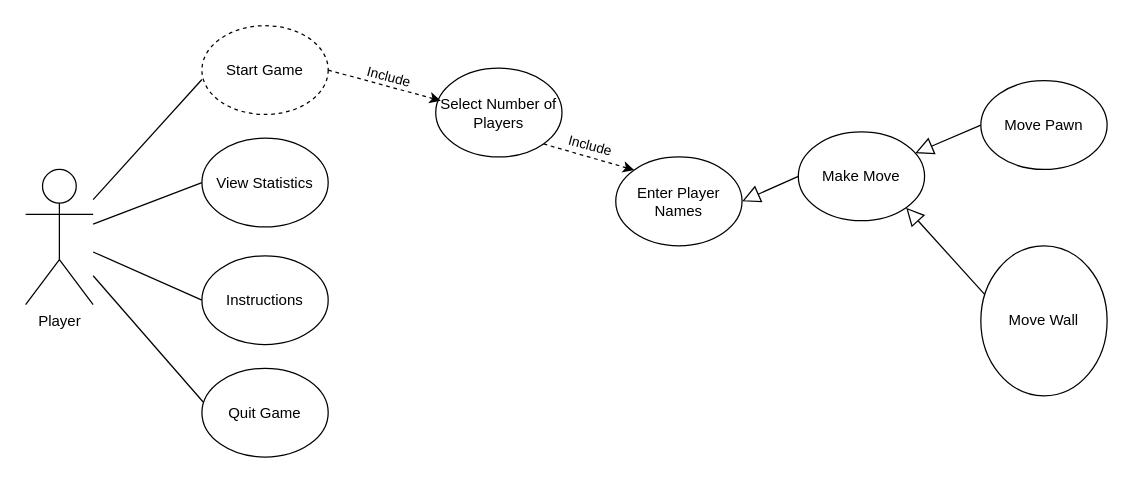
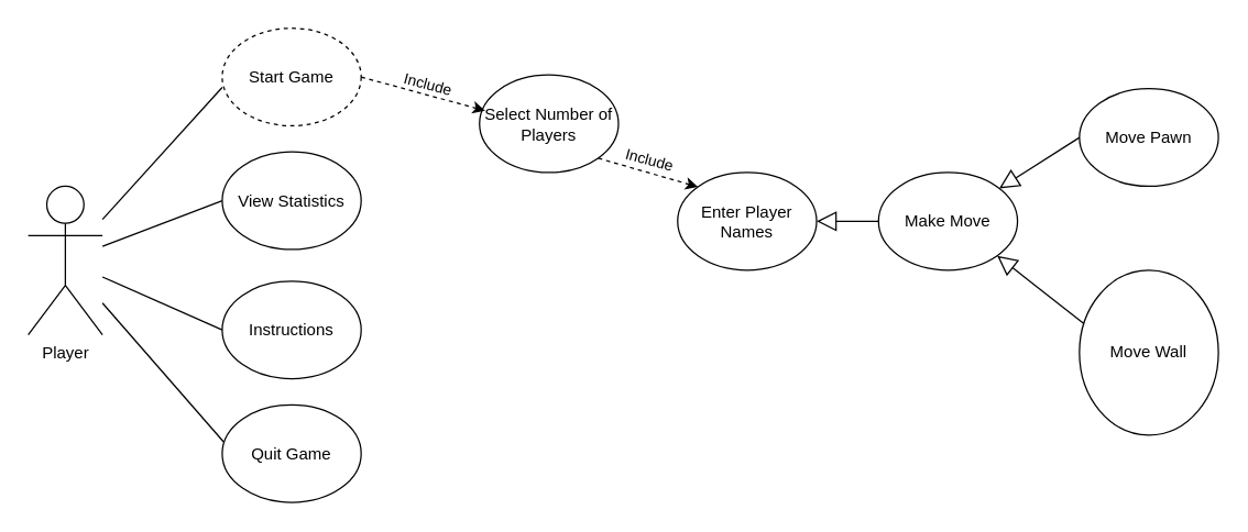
- <mxCell id="17" value="Make Move" style="ellipse;whiteSpace=wrap;html=1;" vertex="1" parent="1"><mxGeometry x="638" y="105" width="101" height="71" as="geometry" /></mxCell>
+ <mxCell id="17" value="Make Move" style="ellipse;whiteSpace=wrap;html=1;" vertex="1" parent="1"><mxGeometry x="638" y="125" width="101" height="71" as="geometry" /></mxCell>
